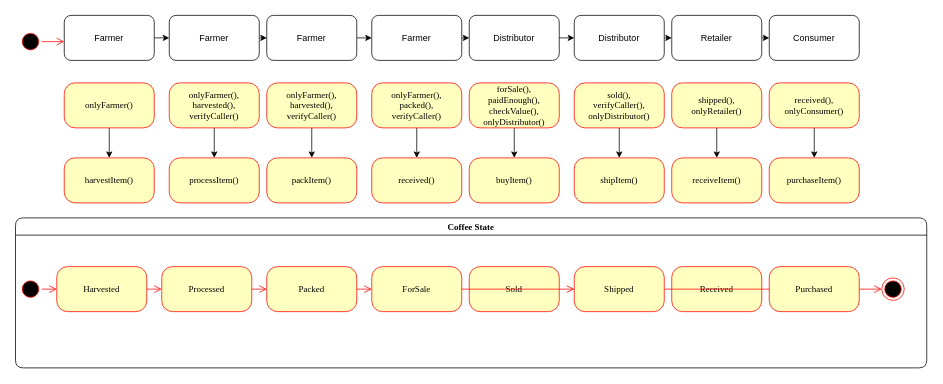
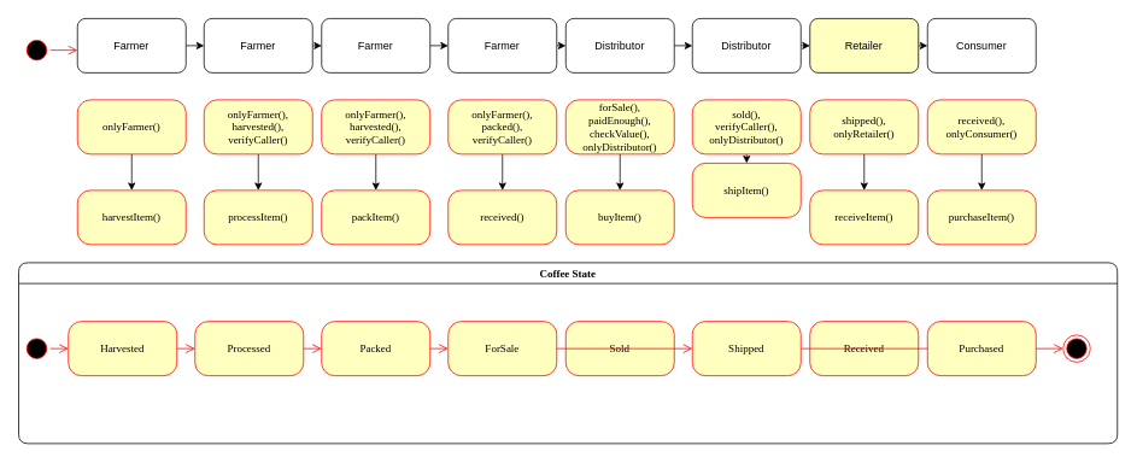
- <mxCell id="52" value="Retailer" style="rounded=1;whiteSpace=wrap;html=1;" vertex="1" parent="1"><mxGeometry x="895" y="20" width="120" height="60" as="geometry" /></mxCell>
+ <mxCell id="52" value="Retailer" style="rounded=1;whiteSpace=wrap;html=1;fillColor=#ffffc0;" vertex="1" parent="1"><mxGeometry x="895" y="20" width="120" height="60" as="geometry" /></mxCell>
- <mxCell id="50" value="shipItem()" style="rounded=1;whiteSpace=wrap;html=1;arcSize=24;fillColor=#ffffc0;strokeColor=#ff0000;shadow=0;comic=0;labelBackgroundColor=none;fontFamily=Verdana;fontSize=12;fontColor=#000000;align=center;" vertex="1" parent="1"><mxGeometry x="765" y="210" width="120" height="60" as="geometry" /></mxCell>
+ <mxCell id="50" value="shipItem()" style="rounded=1;whiteSpace=wrap;html=1;arcSize=24;fillColor=#ffffc0;strokeColor=#ff0000;shadow=0;comic=0;labelBackgroundColor=none;fontFamily=Verdana;fontSize=12;fontColor=#000000;align=center;" vertex="1" parent="1"><mxGeometry x="765" y="180" width="120" height="60" as="geometry" /></mxCell>
